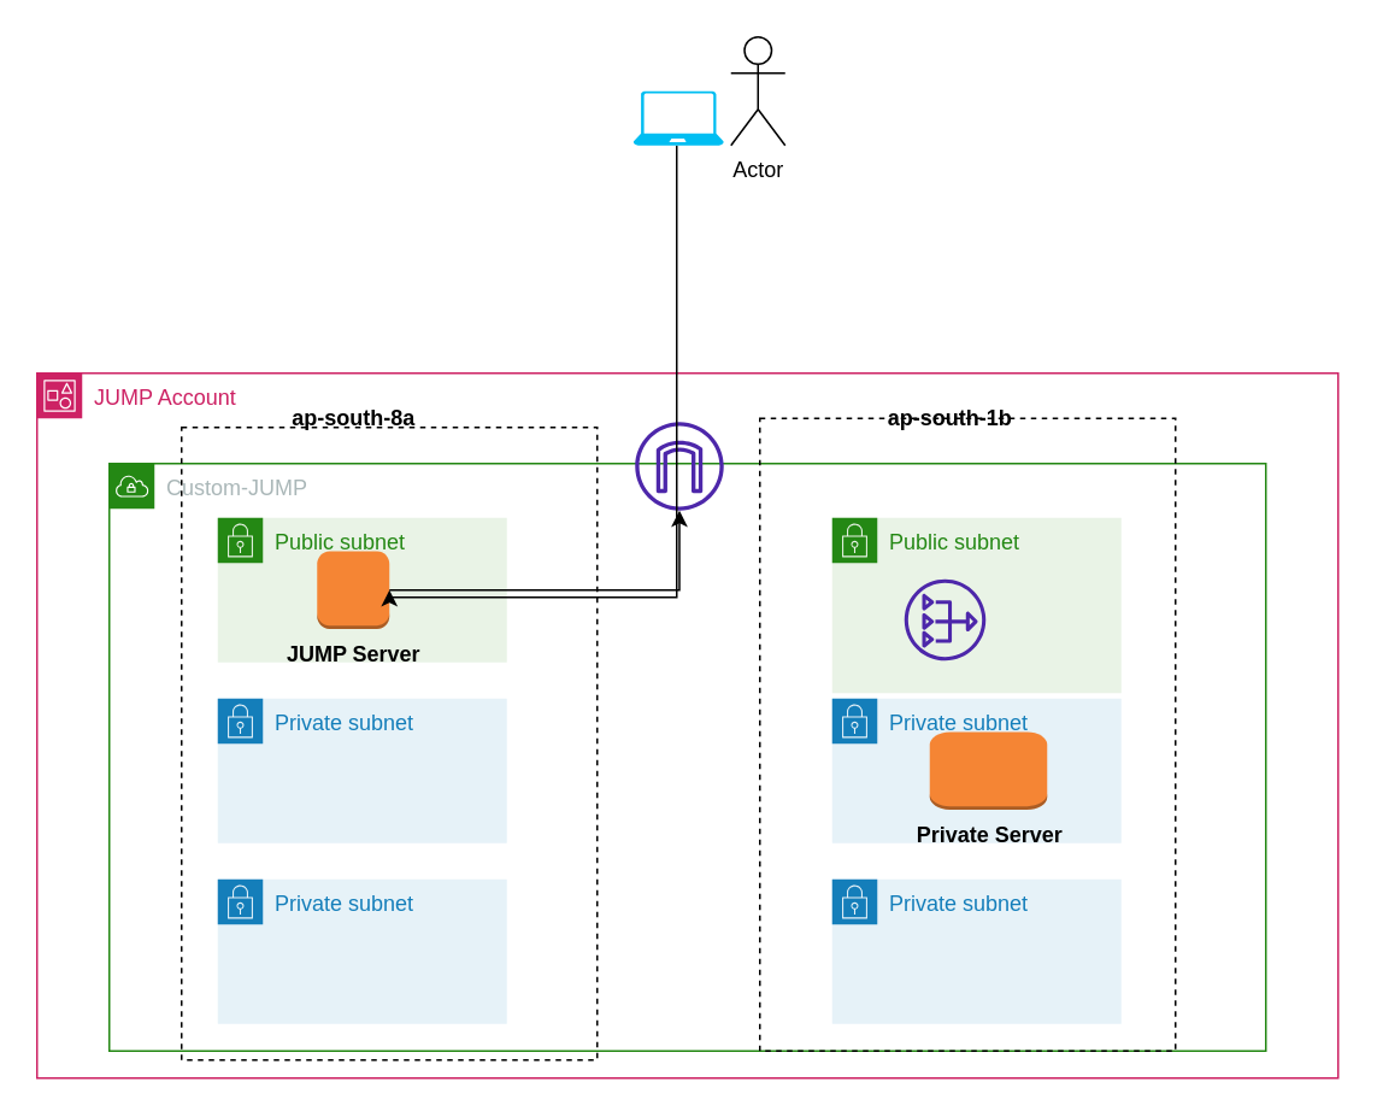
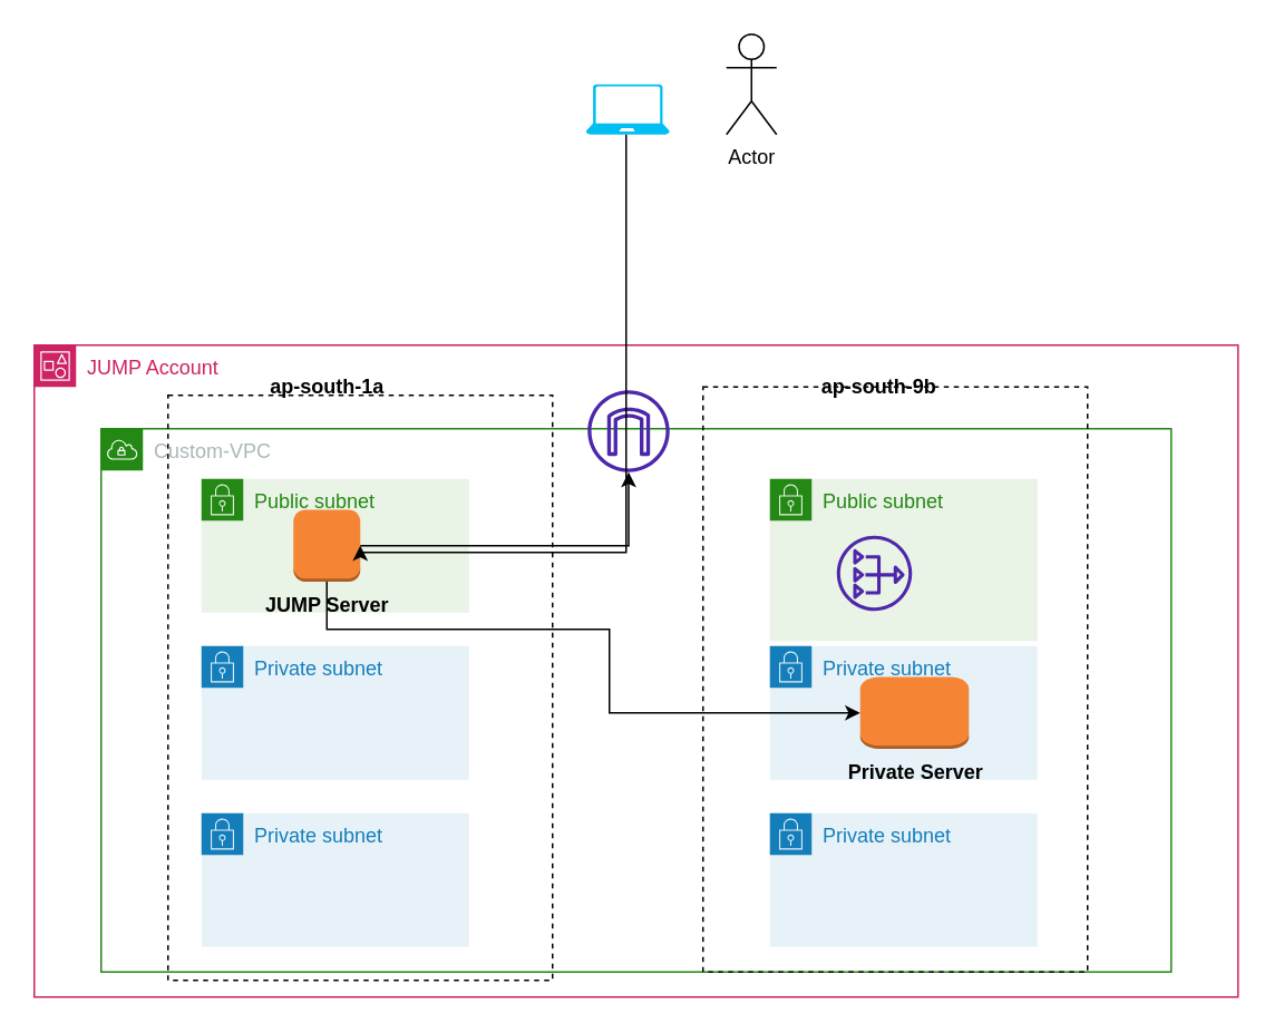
- <mxCell id="20" value="Actor" style="shape=umlActor;verticalLabelPosition=bottom;verticalAlign=top;html=1;outlineConnect=0;" parent="1" vertex="1"><mxGeometry x="404" y="20" width="30" height="60" as="geometry" /></mxCell>
+ <mxCell id="20" value="Actor" style="shape=umlActor;verticalLabelPosition=bottom;verticalAlign=top;html=1;outlineConnect=0;" parent="1" vertex="1"><mxGeometry x="434" y="20" width="30" height="60" as="geometry" /></mxCell>
- <mxCell id="17" value="&lt;b&gt;ap-south-8a&lt;/b&gt;" style="text;html=1;align=center;verticalAlign=middle;resizable=0;points=[];autosize=1;strokeColor=none;fillColor=none;" parent="2" vertex="1"><mxGeometry x="130" y="10" width="90" height="30" as="geometry" /></mxCell>
+ <mxCell id="17" value="&lt;b&gt;ap-south-1a&lt;/b&gt;" style="text;html=1;align=center;verticalAlign=middle;resizable=0;points=[];autosize=1;strokeColor=none;fillColor=none;" parent="2" vertex="1"><mxGeometry x="130" y="10" width="90" height="30" as="geometry" /></mxCell>
- <mxCell id="6" value="&lt;b&gt;ap-south-1b&lt;/b&gt;" style="text;html=1;align=center;verticalAlign=middle;resizable=0;points=[];autosize=1;strokeColor=none;fillColor=none;" parent="3" vertex="1"><mxGeometry x="420" y="-40" width="90" height="30" as="geometry" /></mxCell>
+ <mxCell id="6" value="&lt;b&gt;ap-south-9b&lt;/b&gt;" style="text;html=1;align=center;verticalAlign=middle;resizable=0;points=[];autosize=1;strokeColor=none;fillColor=none;" parent="3" vertex="1"><mxGeometry x="420" y="-40" width="90" height="30" as="geometry" /></mxCell>
- <mxCell id="3" value="Custom-JUMP" style="points=[[0,0],[0.25,0],[0.5,0],[0.75,0],[1,0],[1,0.25],[1,0.5],[1,0.75],[1,1],[0.75,1],[0.5,1],[0.25,1],[0,1],[0,0.75],[0,0.5],[0,0.25]];outlineConnect=0;gradientColor=none;html=1;whiteSpace=wrap;fontSize=12;fontStyle=0;container=1;pointerEvents=0;collapsible=0;recursiveResize=0;shape=mxgraph.aws4.group;grIcon=mxgraph.aws4.group_vpc;strokeColor=#248814;fillColor=none;verticalAlign=top;align=left;spacingLeft=30;fontColor=#AAB7B8;dashed=0;" parent="2" vertex="1"><mxGeometry x="40" y="50" width="640" height="325" as="geometry" /></mxCell>
+ <mxCell id="3" value="Custom-VPC" style="points=[[0,0],[0.25,0],[0.5,0],[0.75,0],[1,0],[1,0.25],[1,0.5],[1,0.75],[1,1],[0.75,1],[0.5,1],[0.25,1],[0,1],[0,0.75],[0,0.5],[0,0.25]];outlineConnect=0;gradientColor=none;html=1;whiteSpace=wrap;fontSize=12;fontStyle=0;container=1;pointerEvents=0;collapsible=0;recursiveResize=0;shape=mxgraph.aws4.group;grIcon=mxgraph.aws4.group_vpc;strokeColor=#248814;fillColor=none;verticalAlign=top;align=left;spacingLeft=30;fontColor=#AAB7B8;dashed=0;" parent="2" vertex="1"><mxGeometry x="40" y="50" width="640" height="325" as="geometry" /></mxCell>
+ <mxCell id="16" style="edgeStyle=orthogonalEdgeStyle;rounded=0;orthogonalLoop=1;jettySize=auto;html=1;" parent="3" source="8" target="14" edge="1"><mxGeometry relative="1" as="geometry"><Array as="points"><mxPoint x="135" y="120" /><mxPoint x="304" y="120" /><mxPoint x="304" y="170" /></Array></mxGeometry></mxCell>
